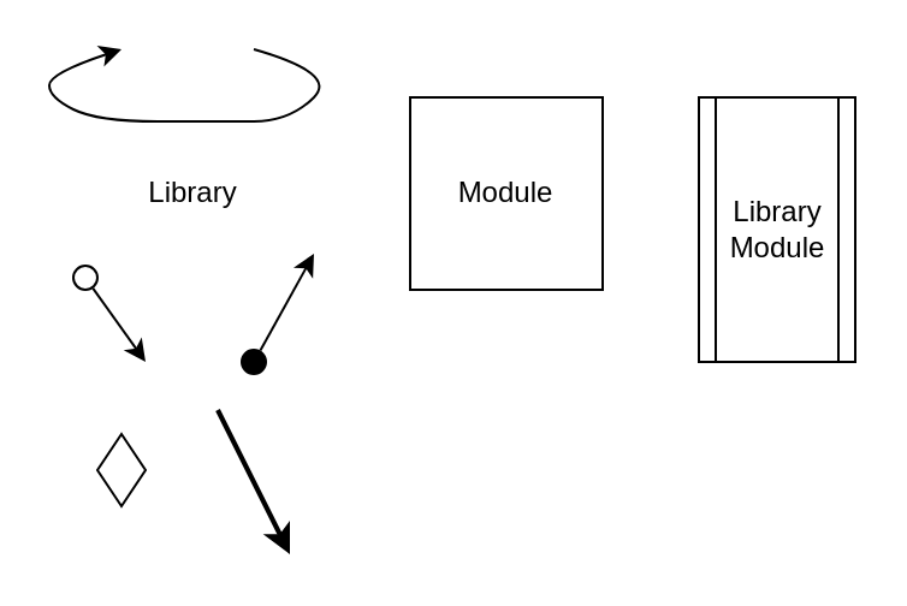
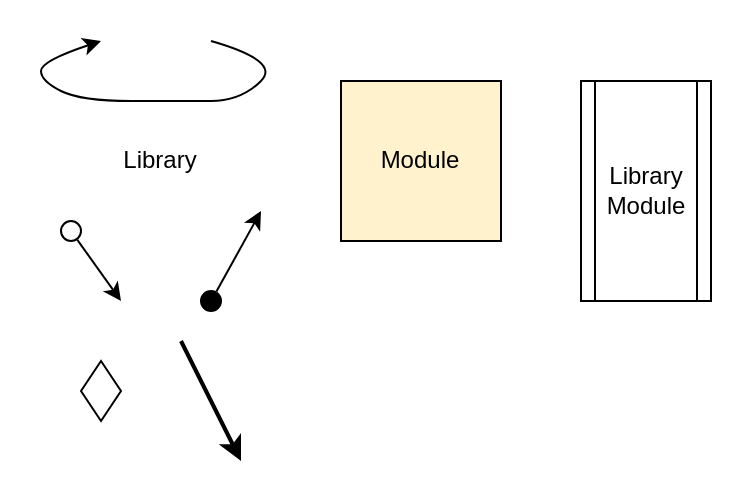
- <mxCell id="8" value="Module" style="whiteSpace=wrap;html=1;aspect=fixed;" vertex="1" parent="1"><mxGeometry x="170" y="40" width="80" height="80" as="geometry" /></mxCell>
+ <mxCell id="8" value="Module" style="whiteSpace=wrap;html=1;aspect=fixed;fillColor=#fff2cc;" vertex="1" parent="1"><mxGeometry x="170" y="40" width="80" height="80" as="geometry" /></mxCell>
